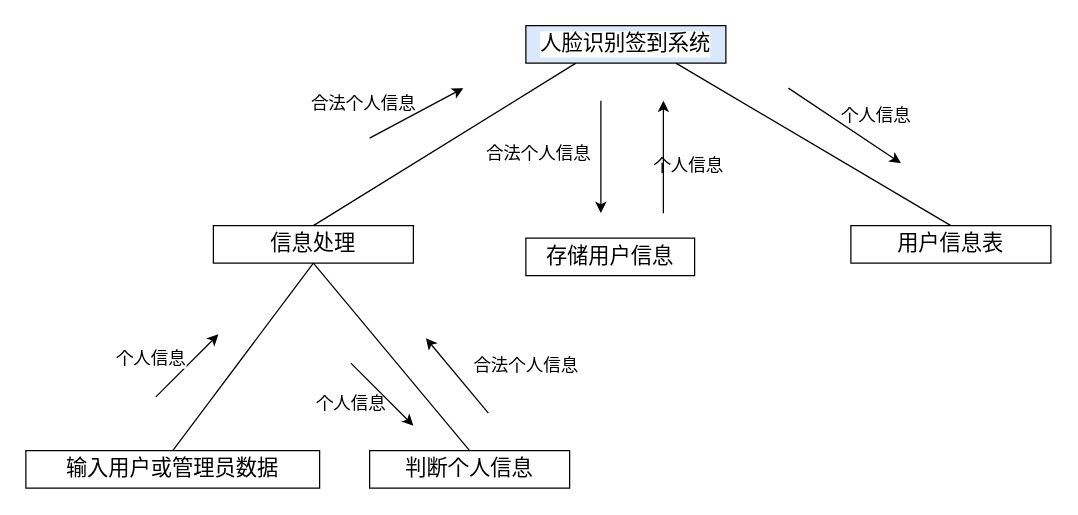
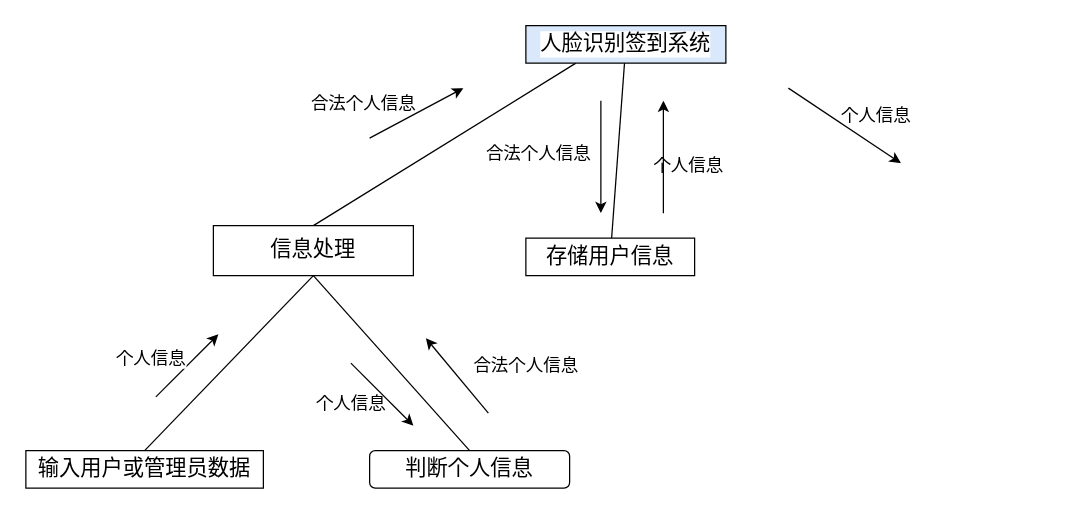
- <mxCell id="7" style="edgeStyle=none;rounded=0;orthogonalLoop=1;jettySize=auto;html=1;exitX=0.5;exitY=0;exitDx=0;exitDy=0;entryX=0.75;entryY=1;entryDx=0;entryDy=0;strokeColor=default;align=center;verticalAlign=middle;fontFamily=Helvetica;fontSize=11;fontColor=default;labelBackgroundColor=default;endArrow=none;endFill=0;" edge="1" parent="1" source="8" target="3"><mxGeometry relative="1" as="geometry" /></mxCell>
+ <mxCell id="5" value="" style="edgeStyle=none;rounded=0;orthogonalLoop=1;jettySize=auto;html=1;strokeColor=default;align=center;verticalAlign=middle;fontFamily=Helvetica;fontSize=11;fontColor=default;labelBackgroundColor=default;endArrow=none;endFill=0;" edge="1" parent="1" source="6" target="3"><mxGeometry relative="1" as="geometry" /></mxCell>
- <mxCell id="4" value="&lt;span style=&quot;font-size: 17px;&quot;&gt;信息处理&lt;/span&gt;" style="rounded=0;whiteSpace=wrap;html=1;fontFamily=Helvetica;fontSize=11;fontColor=default;labelBackgroundColor=default;" vertex="1" parent="1"><mxGeometry x="170" y="180" width="160" height="30" as="geometry" /></mxCell>
+ <mxCell id="4" value="&lt;span style=&quot;font-size: 17px;&quot;&gt;信息处理&lt;/span&gt;" style="rounded=0;whiteSpace=wrap;html=1;fontFamily=Helvetica;fontSize=11;fontColor=default;labelBackgroundColor=default;" vertex="1" parent="1"><mxGeometry x="170" y="180" width="160" height="40" as="geometry" /></mxCell>
- <mxCell id="8" value="&lt;span style=&quot;font-size: 17px;&quot;&gt;用户信息表&lt;/span&gt;" style="rounded=0;whiteSpace=wrap;html=1;fontFamily=Helvetica;fontSize=11;fontColor=default;labelBackgroundColor=default;" vertex="1" parent="1"><mxGeometry x="680" y="180" width="160" height="30" as="geometry" /></mxCell>
- <mxCell id="10" value="&lt;span style=&quot;font-size: 17px;&quot;&gt;输入用户或管理员数据&lt;/span&gt;" style="rounded=0;whiteSpace=wrap;html=1;fontFamily=Helvetica;fontSize=11;fontColor=default;labelBackgroundColor=default;" vertex="1" parent="1"><mxGeometry x="20" y="360" width="235" height="30" as="geometry" /></mxCell>
+ <mxCell id="10" value="&lt;span style=&quot;font-size: 17px;&quot;&gt;输入用户或管理员数据&lt;/span&gt;" style="rounded=0;whiteSpace=wrap;html=1;fontFamily=Helvetica;fontSize=11;fontColor=default;labelBackgroundColor=default;" vertex="1" parent="1"><mxGeometry x="20" y="360" width="190" height="30" as="geometry" /></mxCell>
- <mxCell id="12" value="&lt;span style=&quot;font-size: 17px;&quot;&gt;判断个人信息&lt;/span&gt;" style="rounded=0;whiteSpace=wrap;html=1;fontFamily=Helvetica;fontSize=11;fontColor=default;labelBackgroundColor=default;" vertex="1" parent="1"><mxGeometry x="295" y="360" width="160" height="30" as="geometry" /></mxCell>
+ <mxCell id="12" value="&lt;span style=&quot;font-size: 17px;&quot;&gt;判断个人信息&lt;/span&gt;" style="whiteSpace=wrap;html=1;fontFamily=Helvetica;fontSize=11;fontColor=default;labelBackgroundColor=default;rounded=1;" vertex="1" parent="1"><mxGeometry x="295" y="360" width="160" height="30" as="geometry" /></mxCell>
